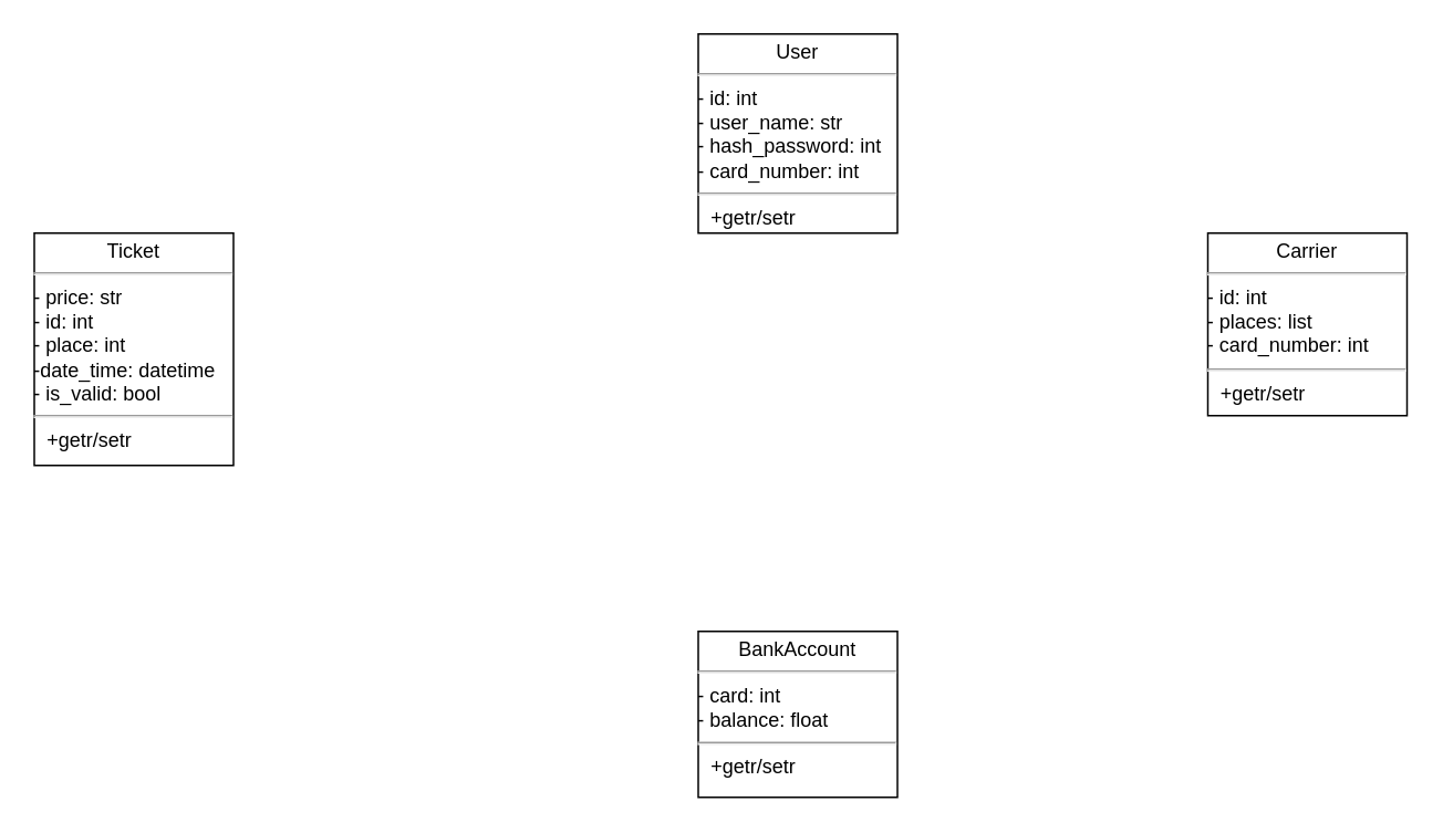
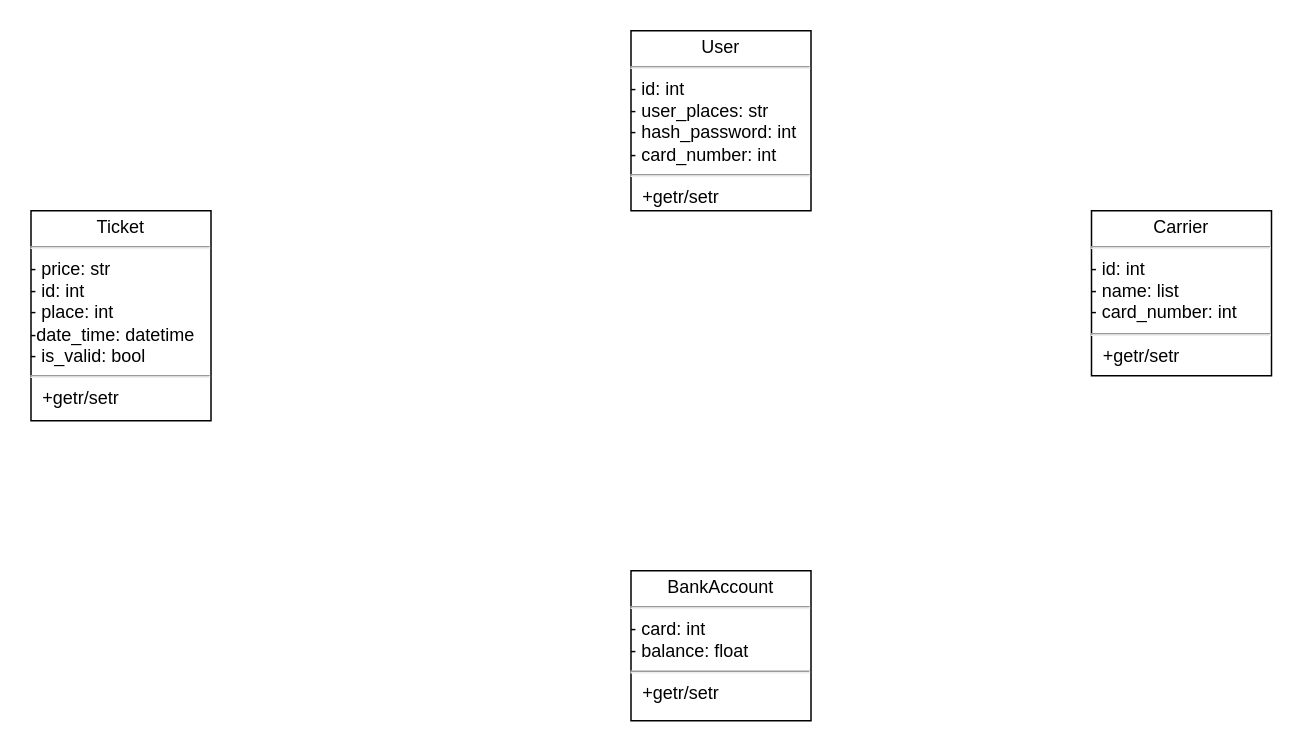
- <mxCell id="2" value="&lt;p style=&quot;margin: 4px 0px 0px;&quot;&gt;User&lt;/p&gt;&lt;hr style=&quot;text-align: left;&quot;&gt;&lt;p style=&quot;font-size: 10px; margin: 0px;&quot;&gt;&lt;/p&gt;&lt;p style=&quot;text-align: left; font-size: 10px; margin: 0px;&quot;&gt;&lt;span style=&quot;background-color: initial; font-size: 12px;&quot;&gt;- id: int&lt;/span&gt;&lt;br&gt;&lt;/p&gt;&lt;p style=&quot;text-align: left; font-size: 10px; margin: 0px;&quot;&gt;&lt;span style=&quot;background-color: initial; font-size: 12px;&quot;&gt;- user_name: str&lt;/span&gt;&lt;/p&gt;&lt;p style=&quot;text-align: left; font-size: 10px; margin: 0px;&quot;&gt;&lt;span style=&quot;background-color: initial; font-size: 12px;&quot;&gt;- hash_password: int&lt;/span&gt;&lt;/p&gt;&lt;p style=&quot;text-align: left; font-size: 10px; margin: 0px;&quot;&gt;&lt;span style=&quot;background-color: initial; font-size: 12px;&quot;&gt;- card_number: int&lt;/span&gt;&lt;/p&gt;&lt;hr&gt;&lt;p style=&quot;text-align: left; margin: 0px 0px 0px 8px;&quot;&gt;+getr/setr&lt;/p&gt;" style="shape=rect;html=1;overflow=fill;whiteSpace=wrap;" vertex="1" parent="1"><mxGeometry x="420" y="20" width="120" height="120" as="geometry" /></mxCell>
+ <mxCell id="2" value="&lt;p style=&quot;margin: 4px 0px 0px;&quot;&gt;User&lt;/p&gt;&lt;hr style=&quot;text-align: left;&quot;&gt;&lt;p style=&quot;font-size: 10px; margin: 0px;&quot;&gt;&lt;/p&gt;&lt;p style=&quot;text-align: left; font-size: 10px; margin: 0px;&quot;&gt;&lt;span style=&quot;background-color: initial; font-size: 12px;&quot;&gt;- id: int&lt;/span&gt;&lt;br&gt;&lt;/p&gt;&lt;p style=&quot;text-align: left; font-size: 10px; margin: 0px;&quot;&gt;&lt;span style=&quot;background-color: initial; font-size: 12px;&quot;&gt;- user_places: str&lt;/span&gt;&lt;/p&gt;&lt;p style=&quot;text-align: left; font-size: 10px; margin: 0px;&quot;&gt;&lt;span style=&quot;background-color: initial; font-size: 12px;&quot;&gt;- hash_password: int&lt;/span&gt;&lt;/p&gt;&lt;p style=&quot;text-align: left; font-size: 10px; margin: 0px;&quot;&gt;&lt;span style=&quot;background-color: initial; font-size: 12px;&quot;&gt;- card_number: int&lt;/span&gt;&lt;/p&gt;&lt;hr&gt;&lt;p style=&quot;text-align: left; margin: 0px 0px 0px 8px;&quot;&gt;+getr/setr&lt;/p&gt;" style="shape=rect;html=1;overflow=fill;whiteSpace=wrap;" vertex="1" parent="1"><mxGeometry x="420" y="20" width="120" height="120" as="geometry" /></mxCell>
- <mxCell id="5" value="&lt;p style=&quot;margin: 4px 0px 0px;&quot;&gt;Carrier&lt;/p&gt;&lt;hr style=&quot;text-align: left;&quot;&gt;&lt;p style=&quot;font-size: 10px; margin: 0px;&quot;&gt;&lt;/p&gt;&lt;p style=&quot;text-align: left; font-size: 10px; margin: 0px;&quot;&gt;&lt;span style=&quot;background-color: initial; font-size: 12px;&quot;&gt;- id: int&lt;/span&gt;&lt;/p&gt;&lt;p style=&quot;text-align: left; margin: 0px;&quot;&gt;- places: list&lt;/p&gt;&lt;p style=&quot;text-align: left; font-size: 10px; margin: 0px;&quot;&gt;&lt;span style=&quot;background-color: initial; font-size: 12px;&quot;&gt;- card_number: int&lt;br&gt;&lt;/span&gt;&lt;/p&gt;&lt;hr&gt;&lt;p style=&quot;text-align: left; margin: 0px 0px 0px 8px;&quot;&gt;+getr/setr&lt;/p&gt;" style="shape=rect;html=1;overflow=fill;whiteSpace=wrap;" vertex="1" parent="1"><mxGeometry x="727" y="140" width="120" height="110" as="geometry" /></mxCell>
+ <mxCell id="5" value="&lt;p style=&quot;margin: 4px 0px 0px;&quot;&gt;Carrier&lt;/p&gt;&lt;hr style=&quot;text-align: left;&quot;&gt;&lt;p style=&quot;font-size: 10px; margin: 0px;&quot;&gt;&lt;/p&gt;&lt;p style=&quot;text-align: left; font-size: 10px; margin: 0px;&quot;&gt;&lt;span style=&quot;background-color: initial; font-size: 12px;&quot;&gt;- id: int&lt;/span&gt;&lt;/p&gt;&lt;p style=&quot;text-align: left; margin: 0px;&quot;&gt;- name: list&lt;/p&gt;&lt;p style=&quot;text-align: left; font-size: 10px; margin: 0px;&quot;&gt;&lt;span style=&quot;background-color: initial; font-size: 12px;&quot;&gt;- card_number: int&lt;br&gt;&lt;/span&gt;&lt;/p&gt;&lt;hr&gt;&lt;p style=&quot;text-align: left; margin: 0px 0px 0px 8px;&quot;&gt;+getr/setr&lt;/p&gt;" style="shape=rect;html=1;overflow=fill;whiteSpace=wrap;" vertex="1" parent="1"><mxGeometry x="727" y="140" width="120" height="110" as="geometry" /></mxCell>
